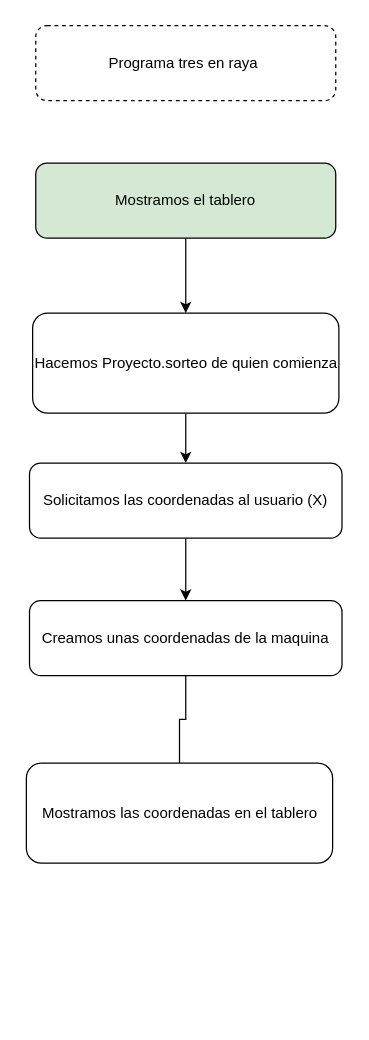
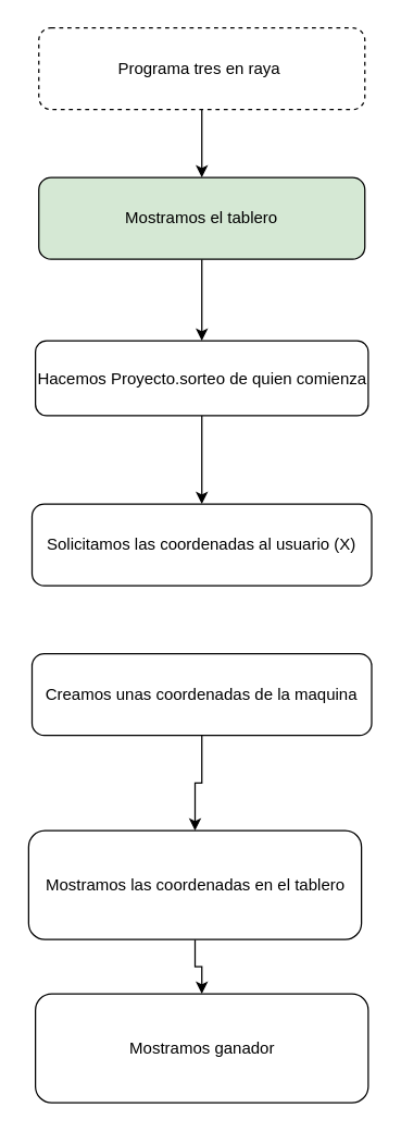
+ <mxCell id="2" style="edgeStyle=orthogonalEdgeStyle;rounded=0;orthogonalLoop=1;jettySize=auto;html=1;exitX=0.5;exitY=1;exitDx=0;exitDy=0;entryX=0.5;entryY=0;entryDx=0;entryDy=0;fontFamily=Helvetica;fontSize=12;fontColor=default;" edge="1" parent="1" source="3" target="14"><mxGeometry relative="1" as="geometry" /></mxCell>
- <mxCell id="12" value="Hacemos Proyecto.sorteo de quien comienza" style="rounded=1;whiteSpace=wrap;html=1;" vertex="1" parent="1"><mxGeometry x="25.5" y="250" width="245" height="80" as="geometry" /></mxCell>
+ <mxCell id="12" value="Hacemos Proyecto.sorteo de quien comienza" style="rounded=1;whiteSpace=wrap;html=1;" vertex="1" parent="1"><mxGeometry x="25.5" y="250" width="245" height="55" as="geometry" /></mxCell>
- <mxCell id="4" style="edgeStyle=orthogonalEdgeStyle;rounded=0;orthogonalLoop=1;jettySize=auto;html=1;exitX=0.5;exitY=1;exitDx=0;exitDy=0;entryX=0.5;entryY=0;entryDx=0;entryDy=0;" edge="1" parent="1" source="5" target="7"><mxGeometry relative="1" as="geometry" /></mxCell>
- <mxCell id="6" style="edgeStyle=orthogonalEdgeStyle;rounded=0;orthogonalLoop=1;jettySize=auto;html=1;exitX=0.5;exitY=1;exitDx=0;exitDy=0;entryX=0.5;entryY=0;entryDx=0;entryDy=0;endArrow=none;" edge="1" parent="1" source="7" target="9"><mxGeometry relative="1" as="geometry" /></mxCell>
+ <mxCell id="6" style="edgeStyle=orthogonalEdgeStyle;rounded=0;orthogonalLoop=1;jettySize=auto;html=1;exitX=0.5;exitY=1;exitDx=0;exitDy=0;entryX=0.5;entryY=0;entryDx=0;entryDy=0;" edge="1" parent="1" source="7" target="9"><mxGeometry relative="1" as="geometry" /></mxCell>
+ <mxCell id="8" style="edgeStyle=orthogonalEdgeStyle;rounded=0;orthogonalLoop=1;jettySize=auto;html=1;exitX=0.5;exitY=1;exitDx=0;exitDy=0;entryX=0.5;entryY=0;entryDx=0;entryDy=0;" edge="1" parent="1" source="9" target="10"><mxGeometry relative="1" as="geometry" /></mxCell>
+ <mxCell id="10" value="Mostramos ganador" style="rounded=1;whiteSpace=wrap;html=1;" vertex="1" parent="1"><mxGeometry x="25.5" y="730" width="245" height="80" as="geometry" /></mxCell>
